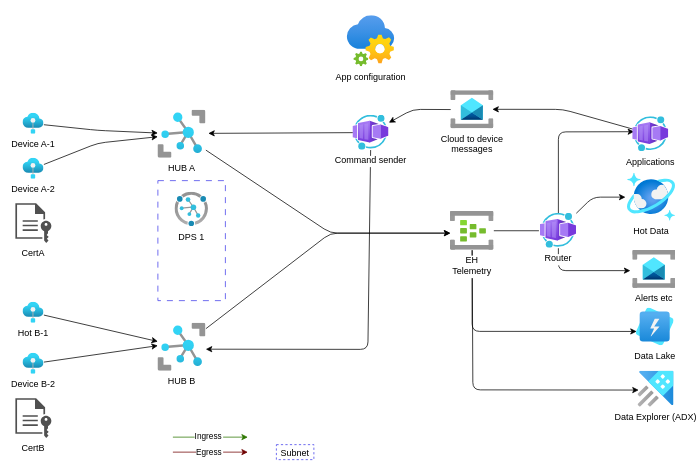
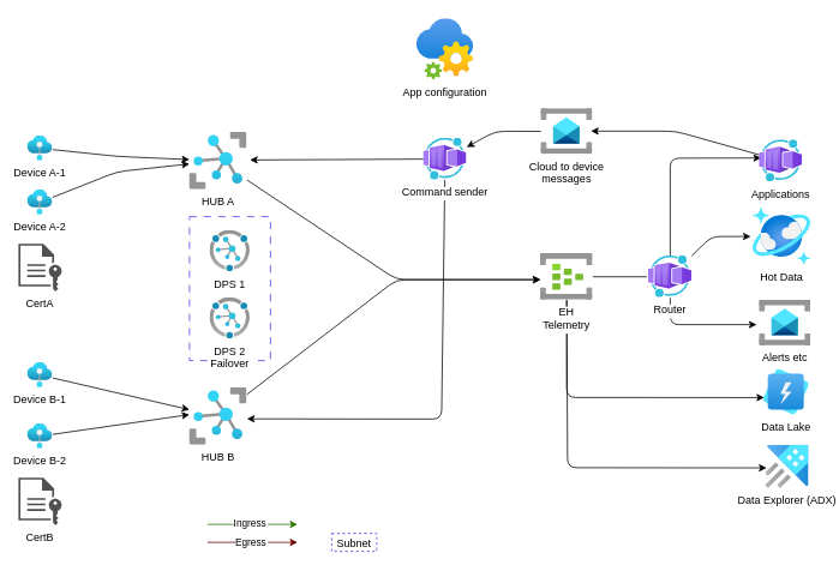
+ <mxCell id="13" value="DPS 2&#10;Failover" style="aspect=fixed;points=[];align=center;image;fontSize=12;image=img/lib/azure2/iot/Device_Provisioning_Services.svg;" parent="1" vertex="1"><mxGeometry x="232.7" y="330.12" width="44.61" height="46" as="geometry" /></mxCell>
- <mxCell id="23" value="Hot B-1&#10;" style="aspect=fixed;points=[];align=center;image;fontSize=12;image=img/lib/azure2/iot/IoT_Edge.svg;" parent="1" vertex="1"><mxGeometry x="30" y="402" width="28" height="28" as="geometry" /></mxCell>
+ <mxCell id="23" value="Device B-1&#10;" style="aspect=fixed;points=[];align=center;image;fontSize=12;image=img/lib/azure2/iot/IoT_Edge.svg;" parent="1" vertex="1"><mxGeometry x="30" y="402" width="28" height="28" as="geometry" /></mxCell>
